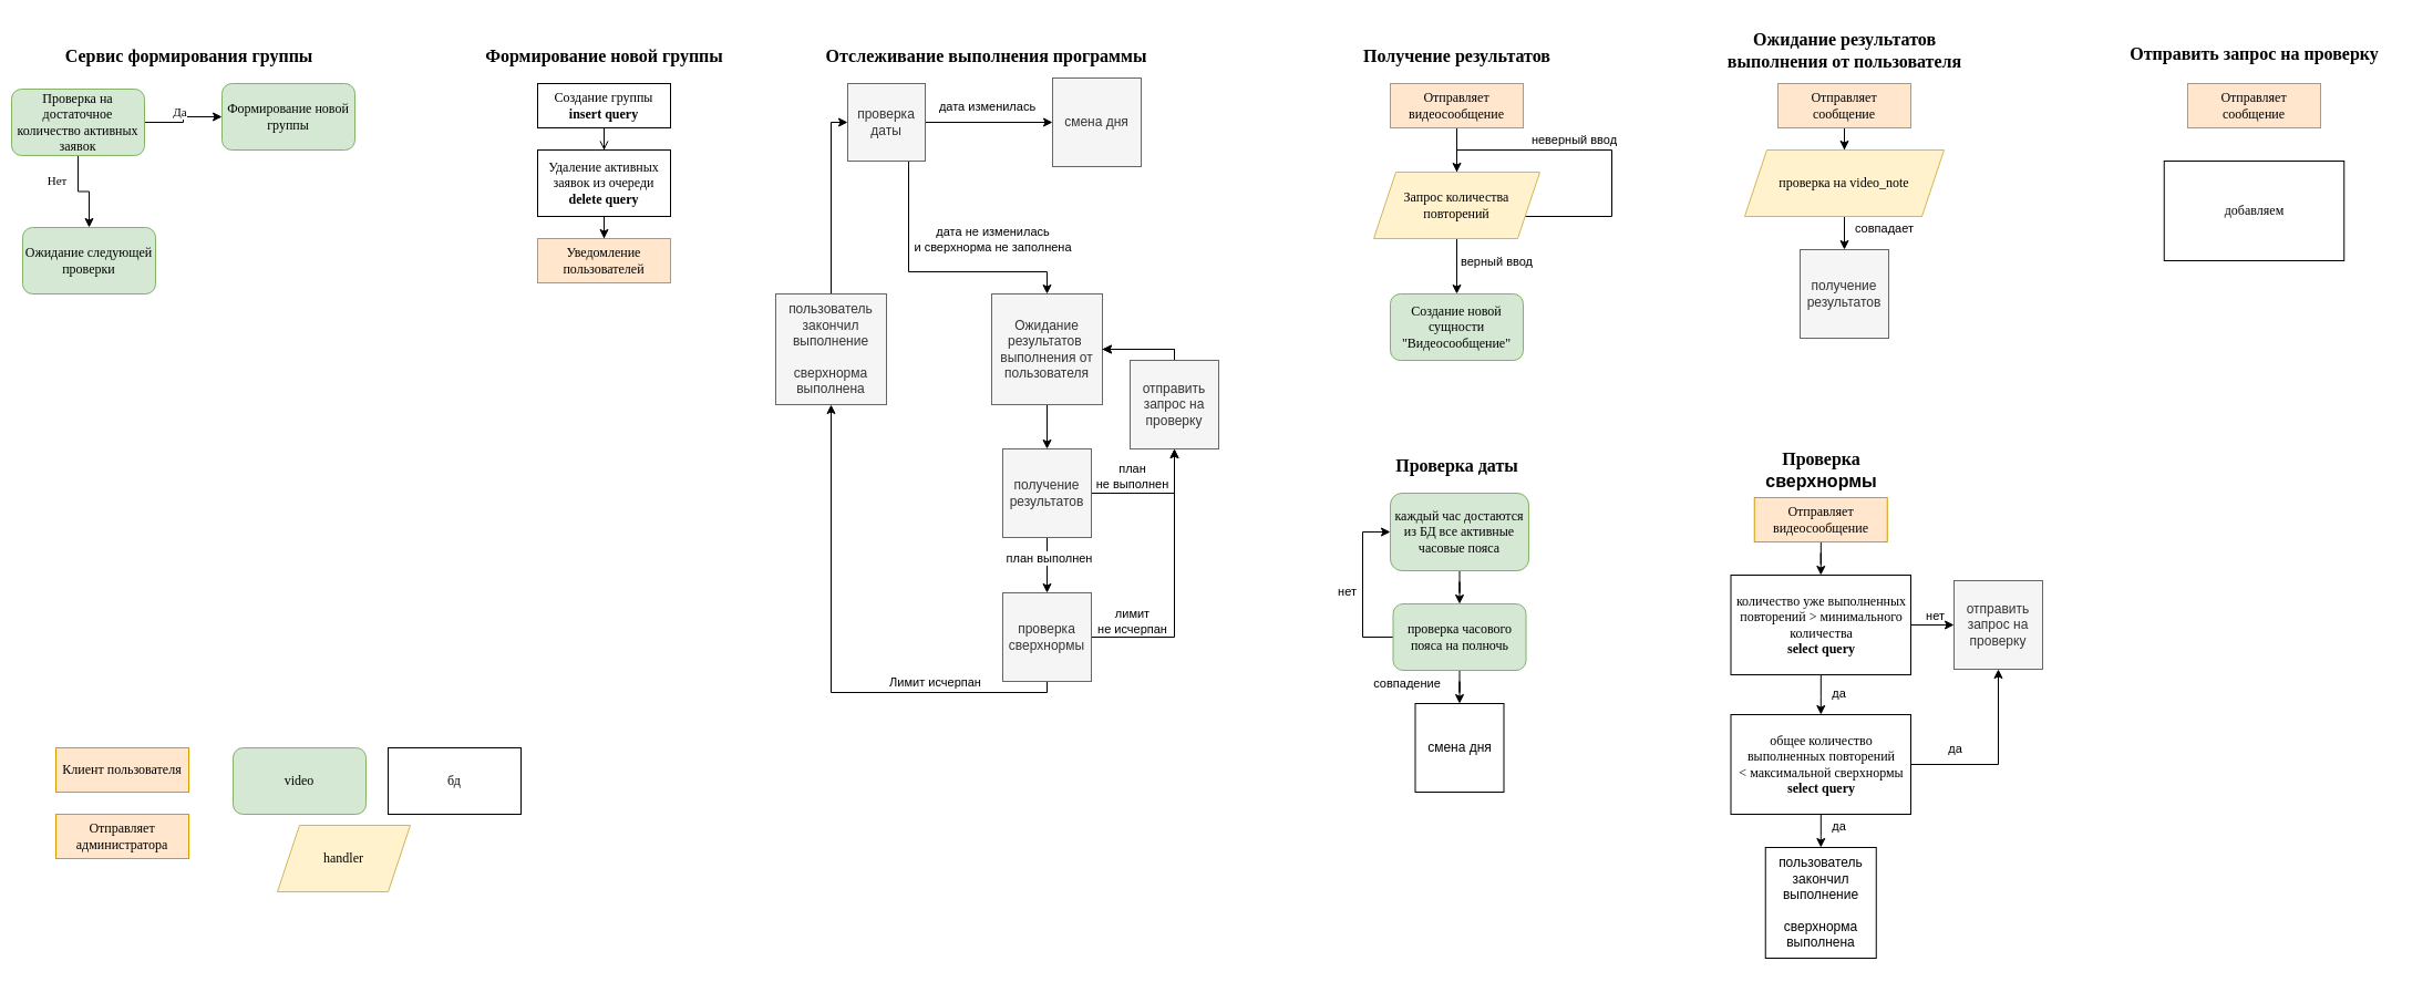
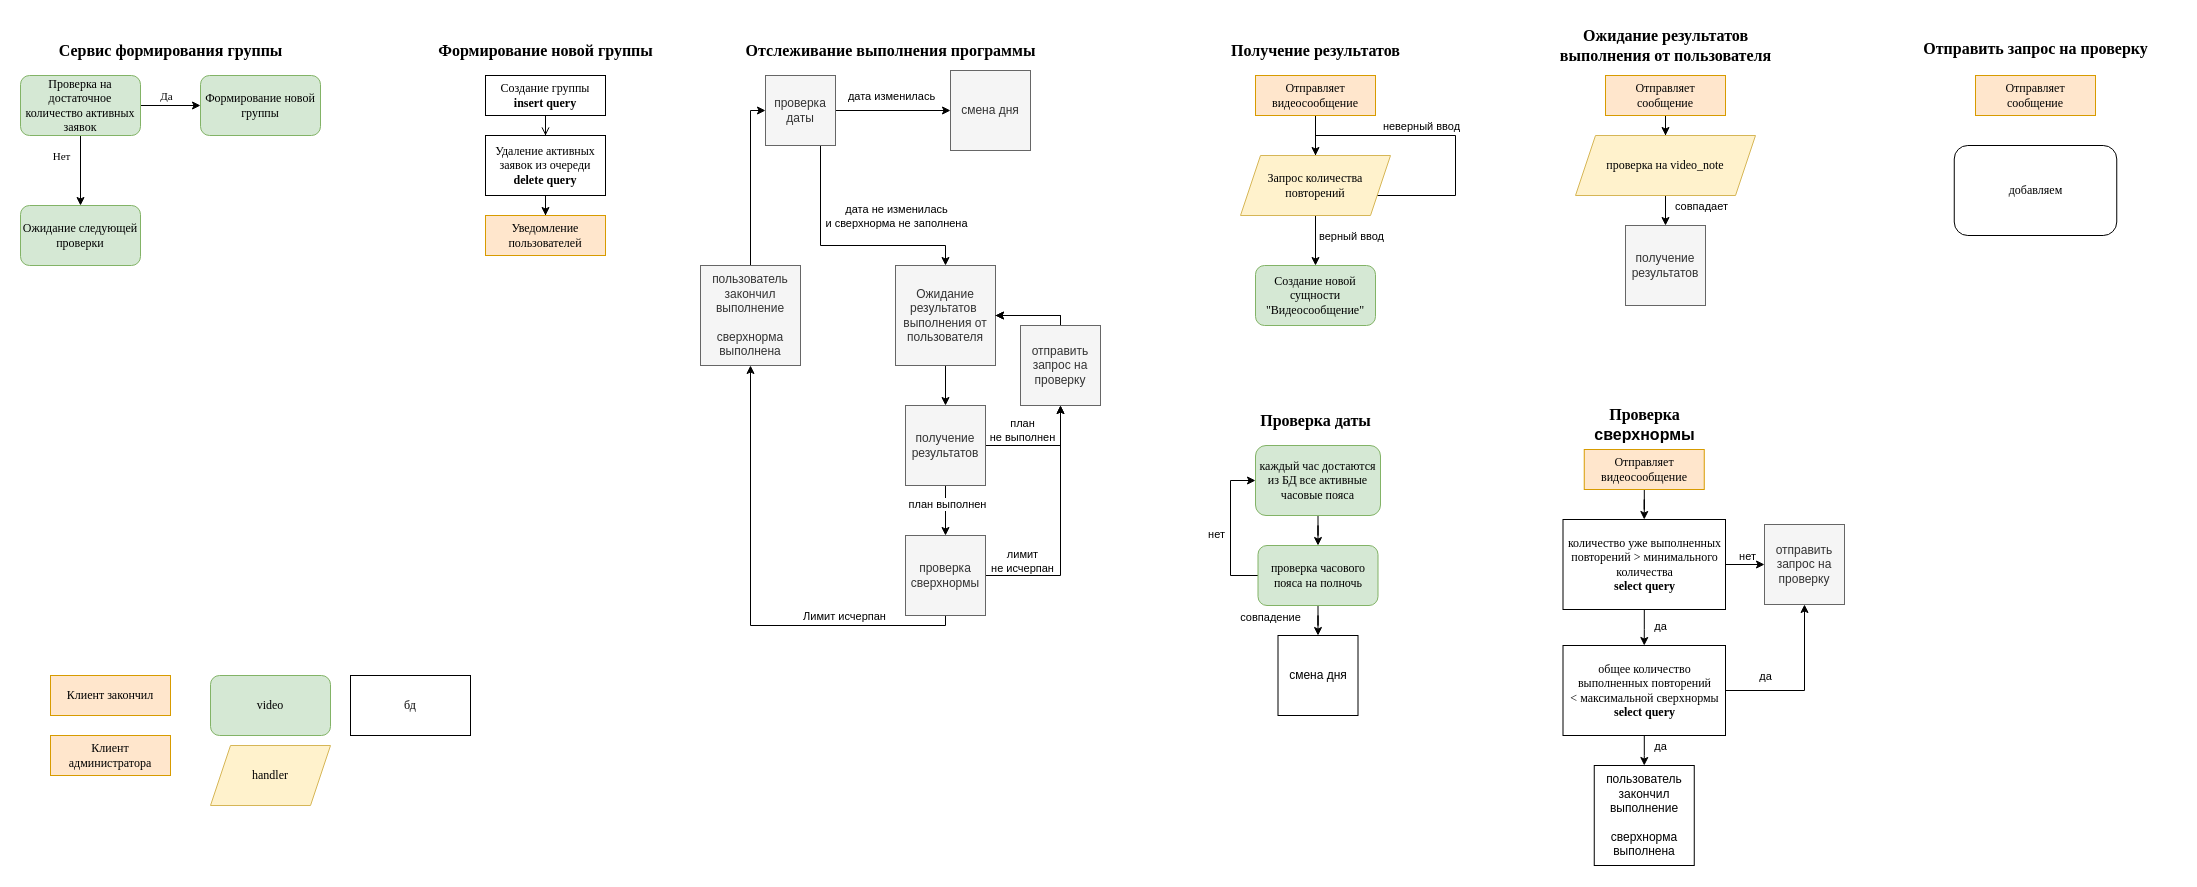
- <mxCell id="7" value="Проверка на достаточное количество активных заявок" style="rounded=1;whiteSpace=wrap;html=1;fillColor=#d5e8d4;strokeColor=#82b366;fontFamily=Tahoma;" parent="1" vertex="1"><mxGeometry x="10" y="80" width="120" height="60" as="geometry" /></mxCell>
+ <mxCell id="7" value="Проверка на достаточное количество активных заявок" style="rounded=1;whiteSpace=wrap;html=1;fillColor=#d5e8d4;strokeColor=#82b366;fontFamily=Tahoma;" parent="1" vertex="1"><mxGeometry x="20" y="75" width="120" height="60" as="geometry" /></mxCell>
- <mxCell id="87" value="добавляем" style="rounded=0;whiteSpace=wrap;html=1;fontFamily=Tahoma;" vertex="1" parent="1"><mxGeometry x="1953.75" y="145" width="162.5" height="90" as="geometry" /></mxCell>
+ <mxCell id="87" value="добавляем" style="whiteSpace=wrap;html=1;fontFamily=Tahoma;rounded=1;" vertex="1" parent="1"><mxGeometry x="1953.75" y="145" width="162.5" height="90" as="geometry" /></mxCell>
- <mxCell id="17" value="Клиент пользователя" style="rounded=0;whiteSpace=wrap;html=1;fontFamily=Tahoma;fillColor=#ffe6cc;strokeColor=#d79b00;" parent="1" vertex="1"><mxGeometry x="50" y="675" width="120" height="40" as="geometry" /></mxCell>
+ <mxCell id="17" value="Клиент закончил" style="rounded=0;whiteSpace=wrap;html=1;fontFamily=Tahoma;fillColor=#ffe6cc;strokeColor=#d79b00;" parent="1" vertex="1"><mxGeometry x="50" y="675" width="120" height="40" as="geometry" /></mxCell>
- <mxCell id="19" value="Отправляет администратора" style="rounded=0;whiteSpace=wrap;html=1;fontFamily=Tahoma;fillColor=#ffe6cc;strokeColor=#d79b00;" parent="1" vertex="1"><mxGeometry x="50" y="735" width="120" height="40" as="geometry" /></mxCell>
+ <mxCell id="19" value="Клиент администратора" style="rounded=0;whiteSpace=wrap;html=1;fontFamily=Tahoma;fillColor=#ffe6cc;strokeColor=#d79b00;" parent="1" vertex="1"><mxGeometry x="50" y="735" width="120" height="40" as="geometry" /></mxCell>
- <mxCell id="20" value="handler" style="shape=parallelogram;perimeter=parallelogramPerimeter;whiteSpace=wrap;html=1;fixedSize=1;fillColor=#fff2cc;strokeColor=#d6b656;fontFamily=Tahoma;" parent="1" vertex="1"><mxGeometry x="250" y="745" width="120" height="60" as="geometry" /></mxCell>
+ <mxCell id="20" value="handler" style="shape=parallelogram;perimeter=parallelogramPerimeter;whiteSpace=wrap;html=1;fixedSize=1;fillColor=#fff2cc;strokeColor=#d6b656;fontFamily=Tahoma;" parent="1" vertex="1"><mxGeometry x="210" y="745" width="120" height="60" as="geometry" /></mxCell>
